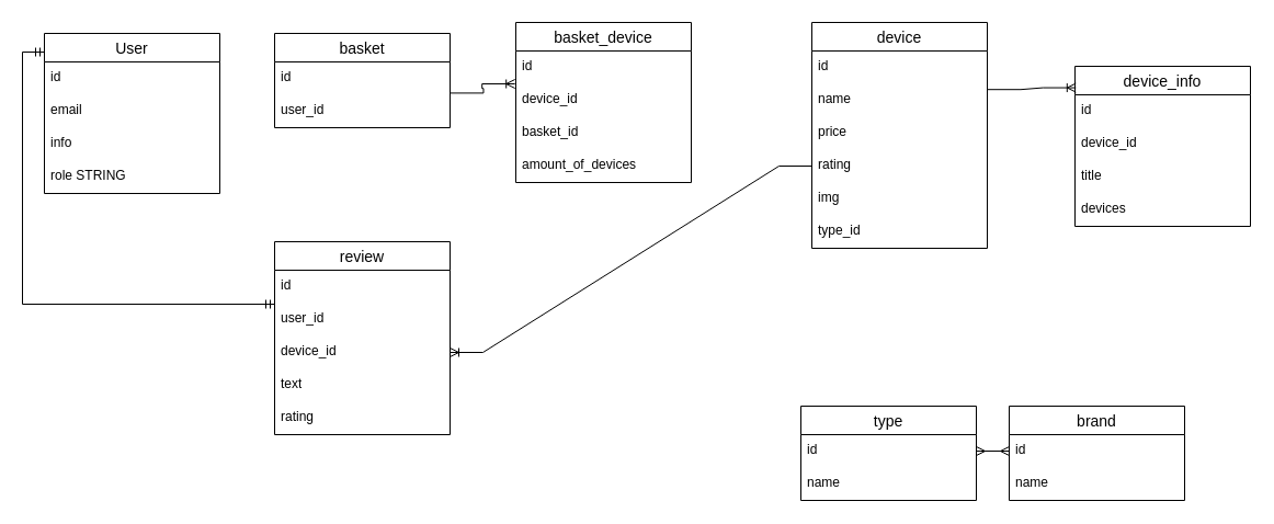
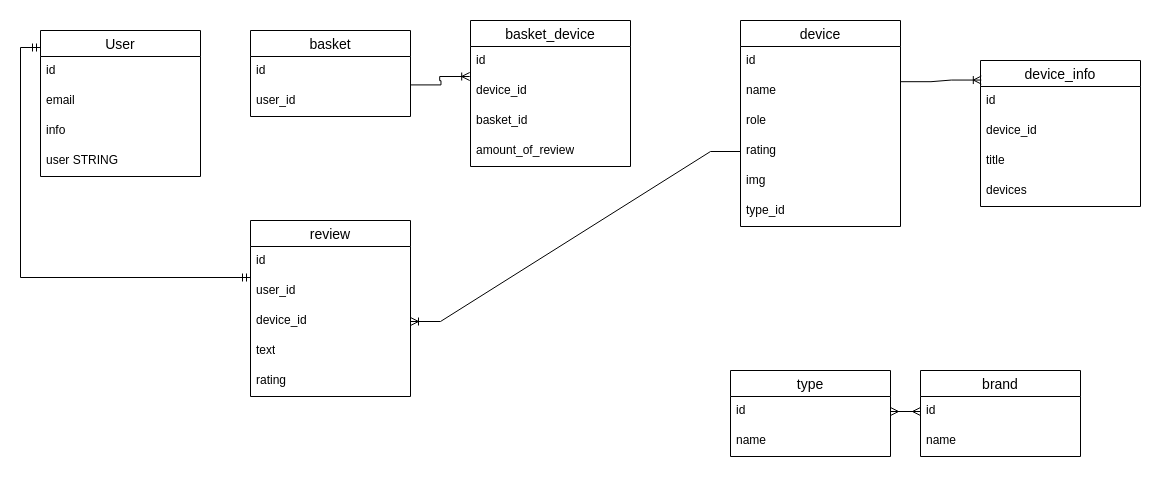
- <mxCell id="13" value="price" style="text;strokeColor=none;fillColor=none;spacingLeft=4;spacingRight=4;overflow=hidden;rotatable=0;points=[[0,0.5],[1,0.5]];portConstraint=eastwest;fontSize=12;whiteSpace=wrap;html=1;" vertex="1" parent="10"><mxGeometry y="86" width="160" height="30" as="geometry" /></mxCell>
+ <mxCell id="13" value="role" style="text;strokeColor=none;fillColor=none;spacingLeft=4;spacingRight=4;overflow=hidden;rotatable=0;points=[[0,0.5],[1,0.5]];portConstraint=eastwest;fontSize=12;whiteSpace=wrap;html=1;" vertex="1" parent="10"><mxGeometry y="86" width="160" height="30" as="geometry" /></mxCell>
- <mxCell id="34" value="amount_of_devices" style="text;strokeColor=none;fillColor=none;spacingLeft=4;spacingRight=4;overflow=hidden;rotatable=0;points=[[0,0.5],[1,0.5]];portConstraint=eastwest;fontSize=12;whiteSpace=wrap;html=1;" vertex="1" parent="30"><mxGeometry y="116" width="160" height="30" as="geometry" /></mxCell>
+ <mxCell id="34" value="amount_of_review" style="text;strokeColor=none;fillColor=none;spacingLeft=4;spacingRight=4;overflow=hidden;rotatable=0;points=[[0,0.5],[1,0.5]];portConstraint=eastwest;fontSize=12;whiteSpace=wrap;html=1;" vertex="1" parent="30"><mxGeometry y="116" width="160" height="30" as="geometry" /></mxCell>
- <mxCell id="6" value="role STRING" style="text;strokeColor=none;fillColor=none;spacingLeft=4;spacingRight=4;overflow=hidden;rotatable=0;points=[[0,0.5],[1,0.5]];portConstraint=eastwest;fontSize=12;whiteSpace=wrap;html=1;" vertex="1" parent="2"><mxGeometry y="116" width="160" height="30" as="geometry" /></mxCell>
+ <mxCell id="6" value="user STRING" style="text;strokeColor=none;fillColor=none;spacingLeft=4;spacingRight=4;overflow=hidden;rotatable=0;points=[[0,0.5],[1,0.5]];portConstraint=eastwest;fontSize=12;whiteSpace=wrap;html=1;" vertex="1" parent="2"><mxGeometry y="116" width="160" height="30" as="geometry" /></mxCell>
